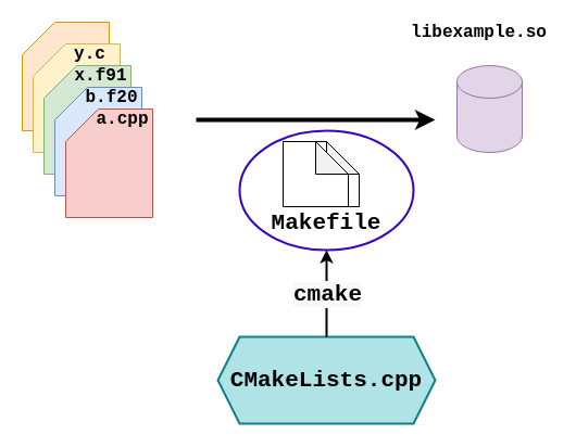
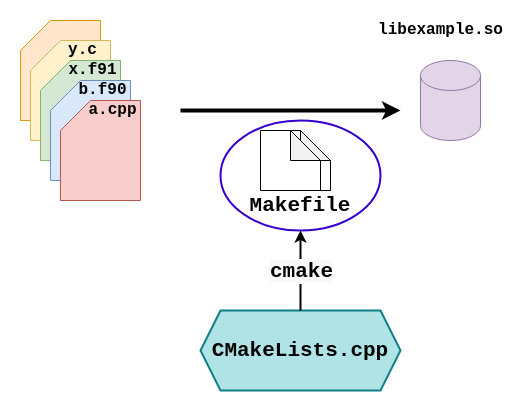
- <mxCell id="18" value="&lt;font face=&quot;Courier New&quot; size=&quot;1&quot;&gt;&lt;b style=&quot;font-size: 16px&quot;&gt;b.f20&lt;/b&gt;&lt;/font&gt;" style="text;html=1;strokeColor=none;fillColor=none;align=center;verticalAlign=middle;whiteSpace=wrap;rounded=0;" vertex="1" parent="1"><mxGeometry x="75" y="80" width="55" height="20" as="geometry" /></mxCell>
+ <mxCell id="18" value="&lt;font face=&quot;Courier New&quot; size=&quot;1&quot;&gt;&lt;b style=&quot;font-size: 16px&quot;&gt;b.f90&lt;/b&gt;&lt;/font&gt;" style="text;html=1;strokeColor=none;fillColor=none;align=center;verticalAlign=middle;whiteSpace=wrap;rounded=0;" vertex="1" parent="1"><mxGeometry x="75" y="80" width="55" height="20" as="geometry" /></mxCell>
